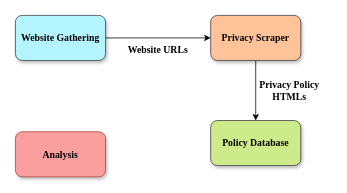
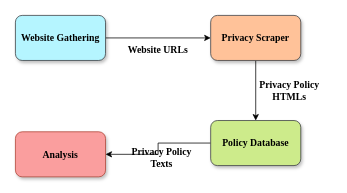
+ <mxCell id="6" style="edgeStyle=orthogonalEdgeStyle;rounded=0;orthogonalLoop=1;jettySize=auto;html=1;exitX=0;exitY=0.5;exitDx=0;exitDy=0;entryX=1;entryY=0.5;entryDx=0;entryDy=0;" edge="1" parent="1" source="7" target="8"><mxGeometry relative="1" as="geometry" /></mxCell>
+ <mxCell id="11" value="&lt;font face=&quot;Garamond&quot; size=&quot;1&quot;&gt;&lt;b style=&quot;font-size: 13px&quot;&gt;Privacy Policy Texts&lt;/b&gt;&lt;/font&gt;" style="text;html=1;strokeColor=none;fillColor=none;align=center;verticalAlign=middle;whiteSpace=wrap;rounded=0;" vertex="1" parent="1"><mxGeometry x="170" y="200" width="90" height="20" as="geometry" /></mxCell>
